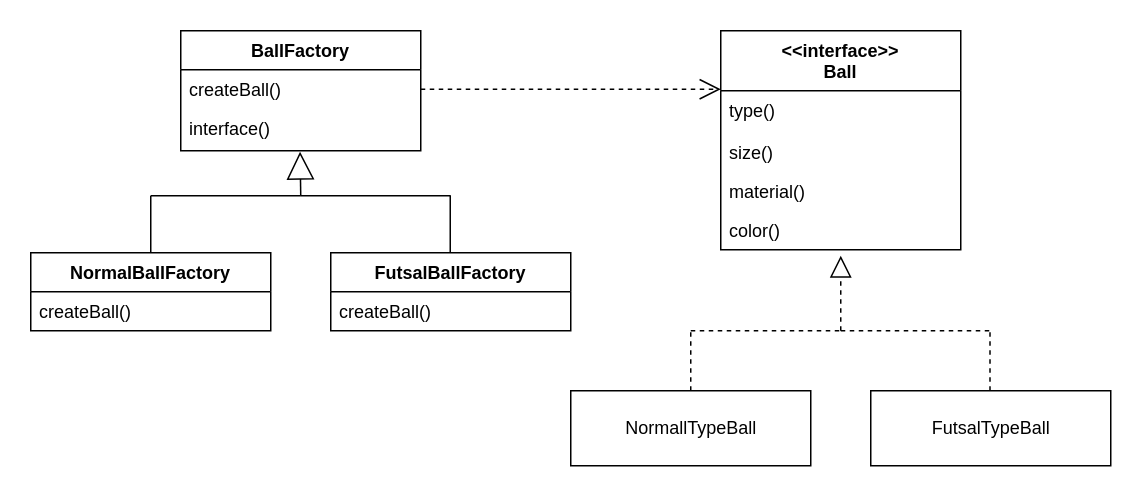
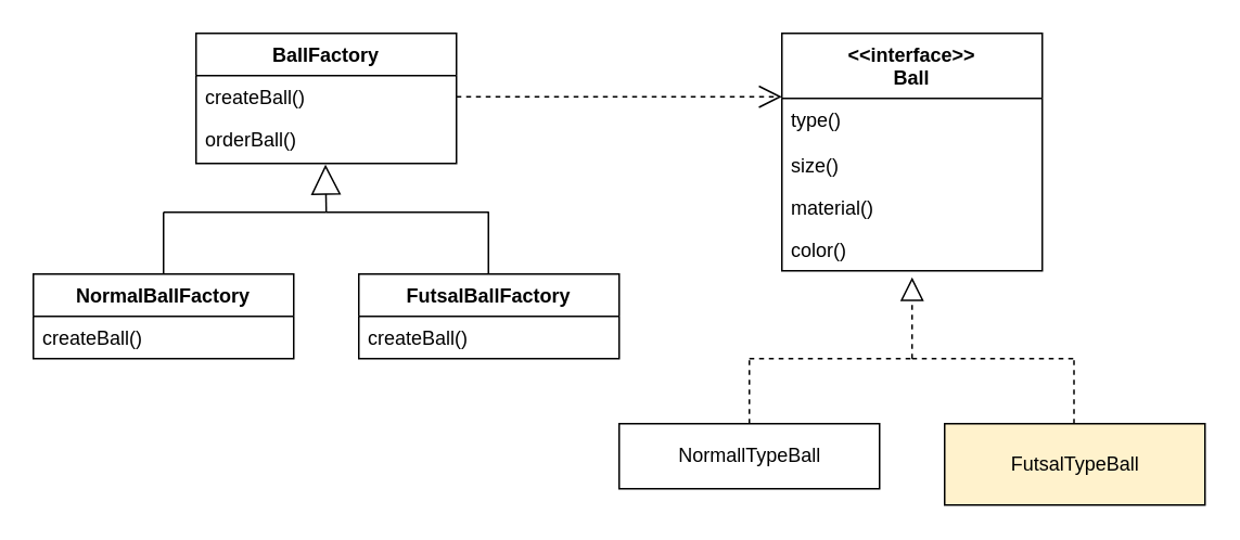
- <mxCell id="6" value="interface()" style="text;strokeColor=none;fillColor=none;align=left;verticalAlign=top;spacingLeft=4;spacingRight=4;overflow=hidden;rotatable=0;points=[[0,0.5],[1,0.5]];portConstraint=eastwest;" vertex="1" parent="4"><mxGeometry y="52" width="160" height="28" as="geometry" /></mxCell>
+ <mxCell id="6" value="orderBall()" style="text;strokeColor=none;fillColor=none;align=left;verticalAlign=top;spacingLeft=4;spacingRight=4;overflow=hidden;rotatable=0;points=[[0,0.5],[1,0.5]];portConstraint=eastwest;" vertex="1" parent="4"><mxGeometry y="52" width="160" height="28" as="geometry" /></mxCell>
- <mxCell id="9" value="NormallTypeBall" style="html=1;" parent="1" vertex="1"><mxGeometry x="380" y="260" width="160" height="50" as="geometry" /></mxCell>
+ <mxCell id="9" value="NormallTypeBall" style="html=1;" parent="1" vertex="1"><mxGeometry x="380" y="260" width="160" height="40" as="geometry" /></mxCell>
- <mxCell id="10" value="FutsalTypeBall" style="html=1;" parent="1" vertex="1"><mxGeometry x="580" y="260" width="160" height="50" as="geometry" /></mxCell>
+ <mxCell id="10" value="FutsalTypeBall" style="html=1;fillColor=#fff2cc;" parent="1" vertex="1"><mxGeometry x="580" y="260" width="160" height="50" as="geometry" /></mxCell>
